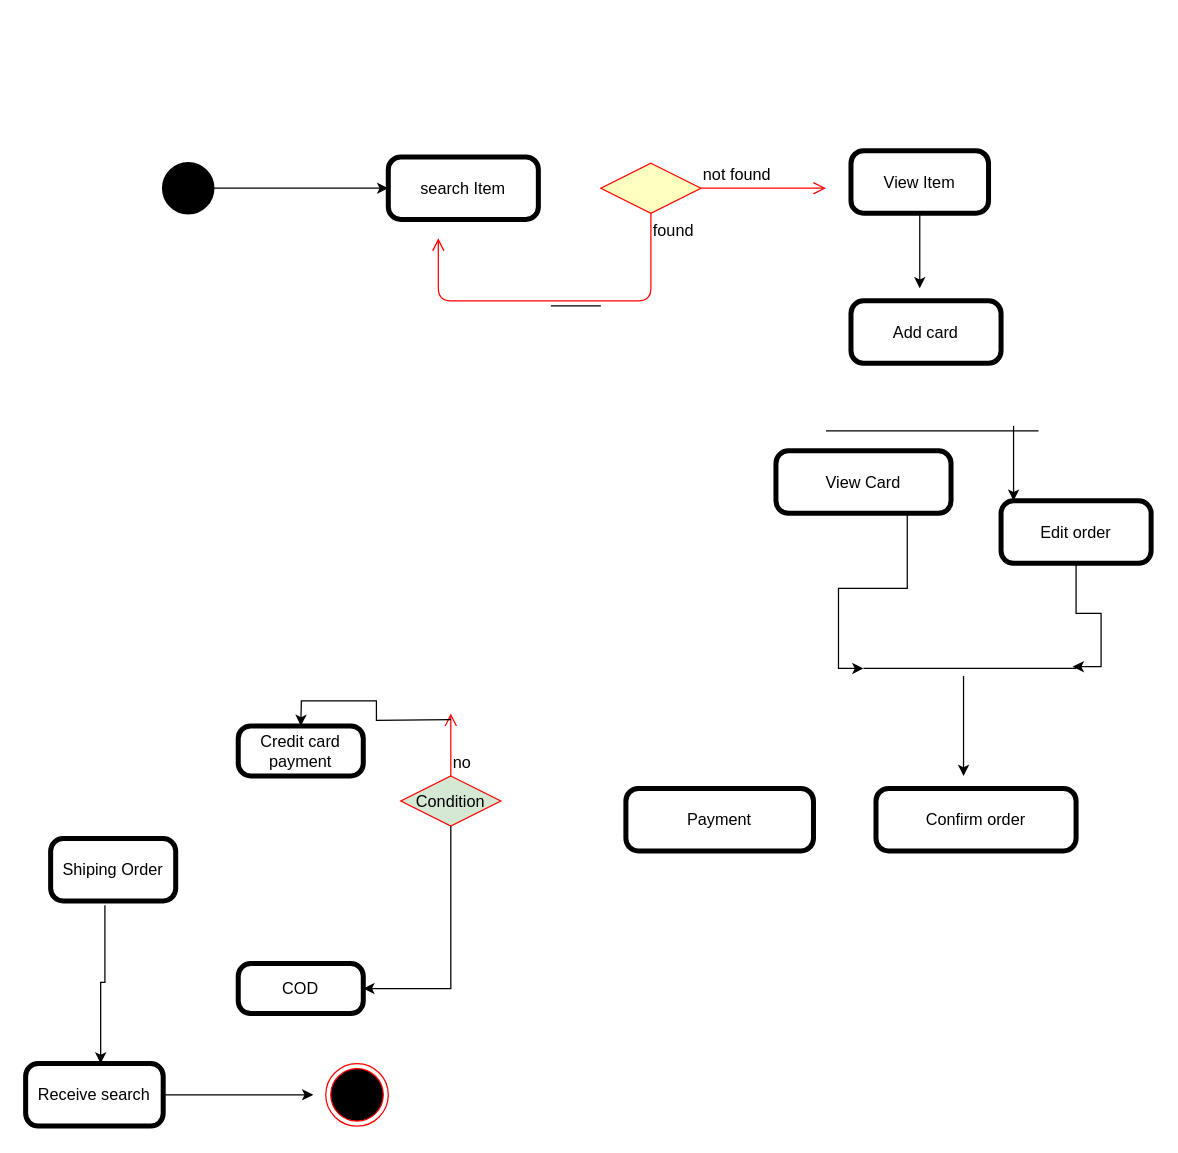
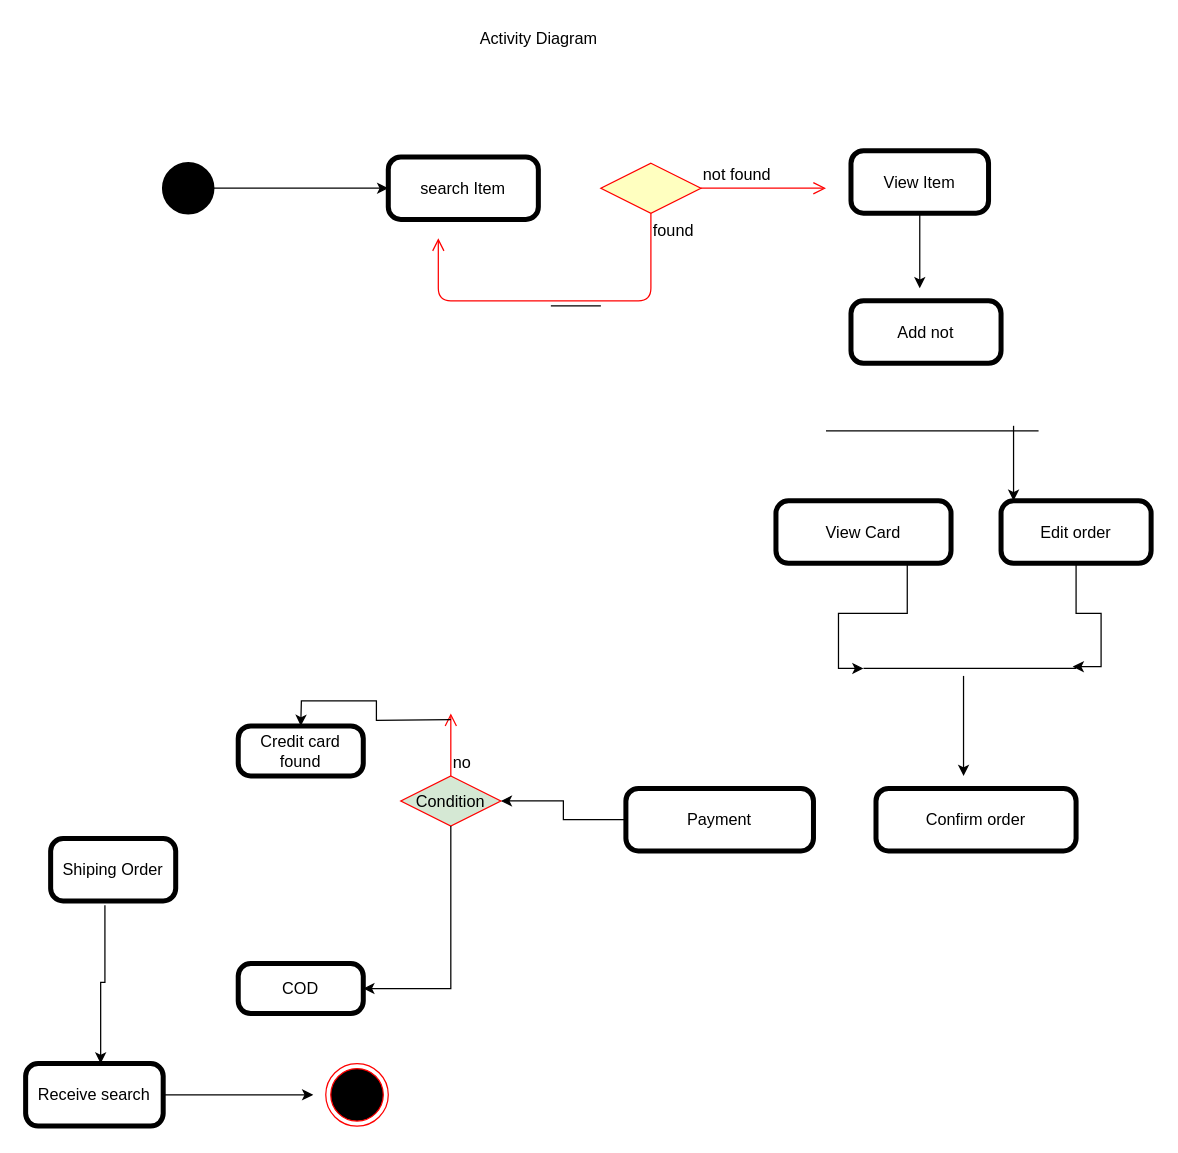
+ <mxCell id="34" value="Activity Diagram&lt;br&gt;" style="text;html=1;align=center;verticalAlign=middle;resizable=0;points=[];autosize=1;strokeColor=none;fontSize=13;" vertex="1" parent="1"><mxGeometry x="375" y="20" width="110" height="20" as="geometry" /></mxCell>
- <mxCell id="11" value="Add card" style="points=[[0.25,0,0],[0.5,0,0],[0.75,0,0],[1,0.25,0],[1,0.5,0],[1,0.75,0],[0.75,1,0],[0.5,1,0],[0.25,1,0],[0,0.75,0],[0,0.5,0],[0,0.25,0]];shape=mxgraph.bpmn.task;whiteSpace=wrap;rectStyle=rounded;size=10;bpmnShapeType=call;fontSize=13;strokeWidth=18;" vertex="1" parent="1"><mxGeometry x="680" y="240" width="120" height="50" as="geometry" /></mxCell>
+ <mxCell id="11" value="Add not" style="points=[[0.25,0,0],[0.5,0,0],[0.75,0,0],[1,0.25,0],[1,0.5,0],[1,0.75,0],[0.75,1,0],[0.5,1,0],[0.25,1,0],[0,0.75,0],[0,0.5,0],[0,0.25,0]];shape=mxgraph.bpmn.task;whiteSpace=wrap;rectStyle=rounded;size=10;bpmnShapeType=call;fontSize=13;strokeWidth=18;" vertex="1" parent="1"><mxGeometry x="680" y="240" width="120" height="50" as="geometry" /></mxCell>
- <mxCell id="14" value="View Card" style="points=[[0.25,0,0],[0.5,0,0],[0.75,0,0],[1,0.25,0],[1,0.5,0],[1,0.75,0],[0.75,1,0],[0.5,1,0],[0.25,1,0],[0,0.75,0],[0,0.5,0],[0,0.25,0]];shape=mxgraph.bpmn.task;whiteSpace=wrap;rectStyle=rounded;size=10;bpmnShapeType=call;fontSize=13;strokeWidth=18;" vertex="1" parent="1"><mxGeometry x="620" y="360" width="140" height="50" as="geometry" /></mxCell>
+ <mxCell id="14" value="View Card" style="points=[[0.25,0,0],[0.5,0,0],[0.75,0,0],[1,0.25,0],[1,0.5,0],[1,0.75,0],[0.75,1,0],[0.5,1,0],[0.25,1,0],[0,0.75,0],[0,0.5,0],[0,0.25,0]];shape=mxgraph.bpmn.task;whiteSpace=wrap;rectStyle=rounded;size=10;bpmnShapeType=call;fontSize=13;strokeWidth=18;" vertex="1" parent="1"><mxGeometry x="620" y="400" width="140" height="50" as="geometry" /></mxCell>
- <mxCell id="26" value="Credit card&#10;payment" style="points=[[0.25,0,0],[0.5,0,0],[0.75,0,0],[1,0.25,0],[1,0.5,0],[1,0.75,0],[0.75,1,0],[0.5,1,0],[0.25,1,0],[0,0.75,0],[0,0.5,0],[0,0.25,0]];shape=mxgraph.bpmn.task;whiteSpace=wrap;rectStyle=rounded;size=10;bpmnShapeType=call;fontSize=13;strokeWidth=18;" vertex="1" parent="1"><mxGeometry x="190" y="580" width="100" height="40" as="geometry" /></mxCell>
+ <mxCell id="26" value="Credit card&#10;found" style="points=[[0.25,0,0],[0.5,0,0],[0.75,0,0],[1,0.25,0],[1,0.5,0],[1,0.75,0],[0.75,1,0],[0.5,1,0],[0.25,1,0],[0,0.75,0],[0,0.5,0],[0,0.25,0]];shape=mxgraph.bpmn.task;whiteSpace=wrap;rectStyle=rounded;size=10;bpmnShapeType=call;fontSize=13;strokeWidth=18;" vertex="1" parent="1"><mxGeometry x="190" y="580" width="100" height="40" as="geometry" /></mxCell>
+ <mxCell id="21" style="edgeStyle=orthogonalEdgeStyle;rounded=0;orthogonalLoop=1;jettySize=auto;html=1;exitX=0;exitY=0.5;exitDx=0;exitDy=0;exitPerimeter=0;fontSize=13;" edge="1" parent="1" source="22" target="23"><mxGeometry relative="1" as="geometry" /></mxCell>
